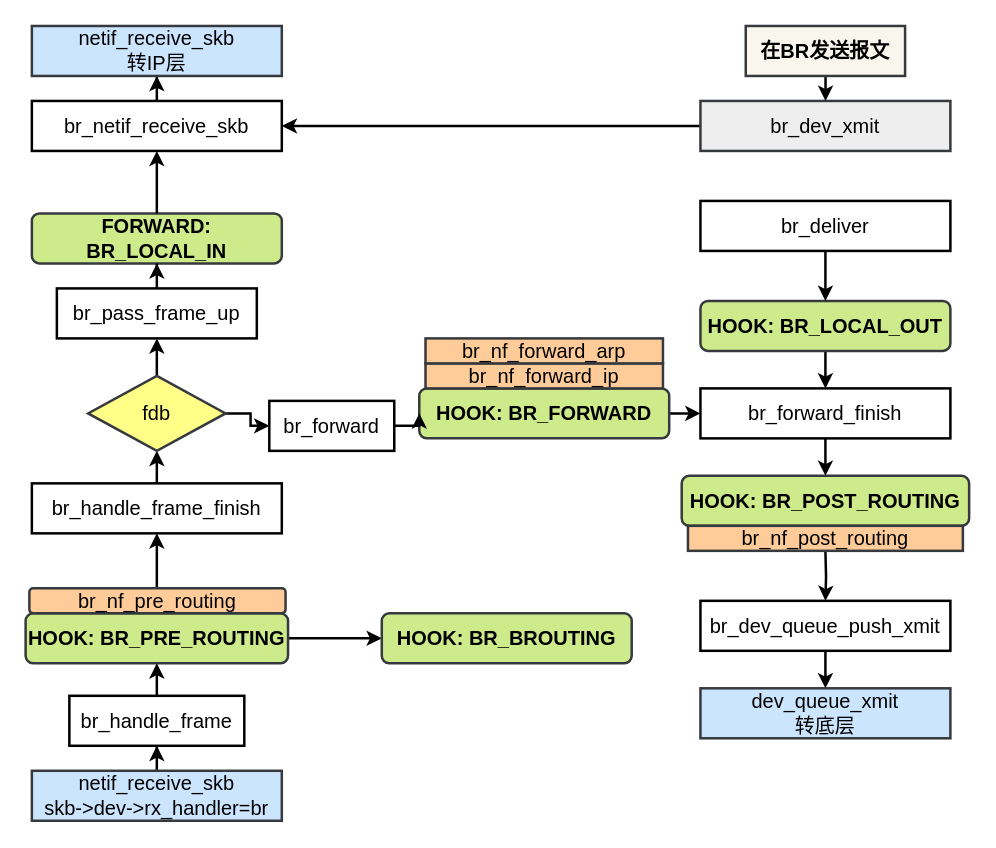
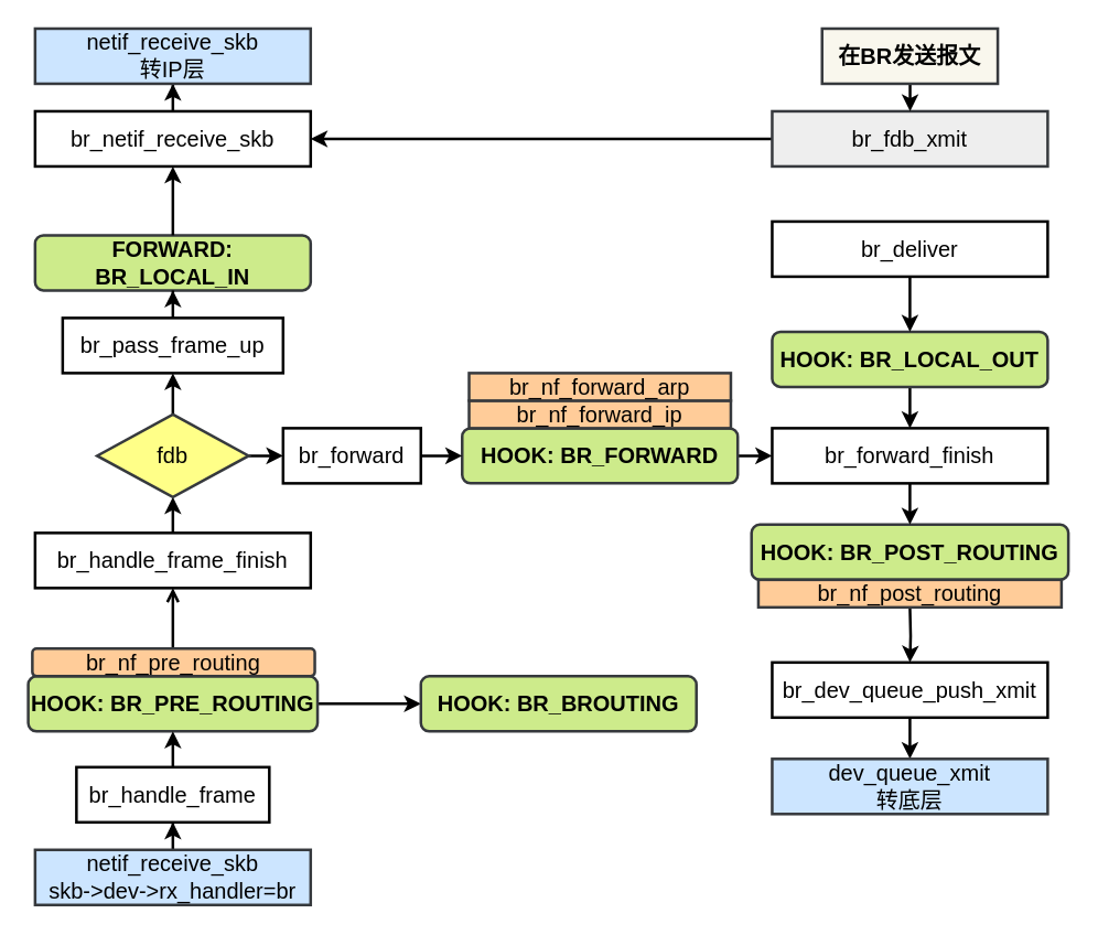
- <mxCell id="29" value="&lt;span style=&quot;font-size: 16px&quot;&gt;br_dev_xmit&lt;/span&gt;" style="rounded=0;whiteSpace=wrap;html=1;fillColor=#eeeeee;strokeColor=#36393d;strokeWidth=2;" parent="1" vertex="1"><mxGeometry x="560" y="80" width="200" height="40" as="geometry" /></mxCell>
+ <mxCell id="29" value="&lt;span style=&quot;font-size: 16px&quot;&gt;br_fdb_xmit&lt;/span&gt;" style="rounded=0;whiteSpace=wrap;html=1;fillColor=#eeeeee;strokeColor=#36393d;strokeWidth=2;" parent="1" vertex="1"><mxGeometry x="560" y="80" width="200" height="40" as="geometry" /></mxCell>
- <mxCell id="18" value="&lt;span style=&quot;font-size: 16px&quot;&gt;br_forward&lt;br&gt;&lt;/span&gt;" style="rounded=0;whiteSpace=wrap;html=1;strokeWidth=2;" parent="1" vertex="1"><mxGeometry x="215" y="320" width="100" height="40" as="geometry" /></mxCell>
+ <mxCell id="18" value="&lt;span style=&quot;font-size: 16px&quot;&gt;br_forward&lt;br&gt;&lt;/span&gt;" style="rounded=0;whiteSpace=wrap;html=1;strokeWidth=2;" parent="1" vertex="1"><mxGeometry x="205" y="310" width="100" height="40" as="geometry" /></mxCell>
- <mxCell id="6" value="" style="edgeStyle=orthogonalEdgeStyle;rounded=0;orthogonalLoop=1;jettySize=auto;html=1;strokeWidth=2;" parent="1" source="7" target="16" edge="1"><mxGeometry relative="1" as="geometry" /></mxCell>
+ <mxCell id="6" value="" style="edgeStyle=orthogonalEdgeStyle;rounded=0;orthogonalLoop=1;jettySize=auto;html=1;strokeWidth=2;endArrow=open;" parent="1" source="7" target="16" edge="1"><mxGeometry relative="1" as="geometry" /></mxCell>
